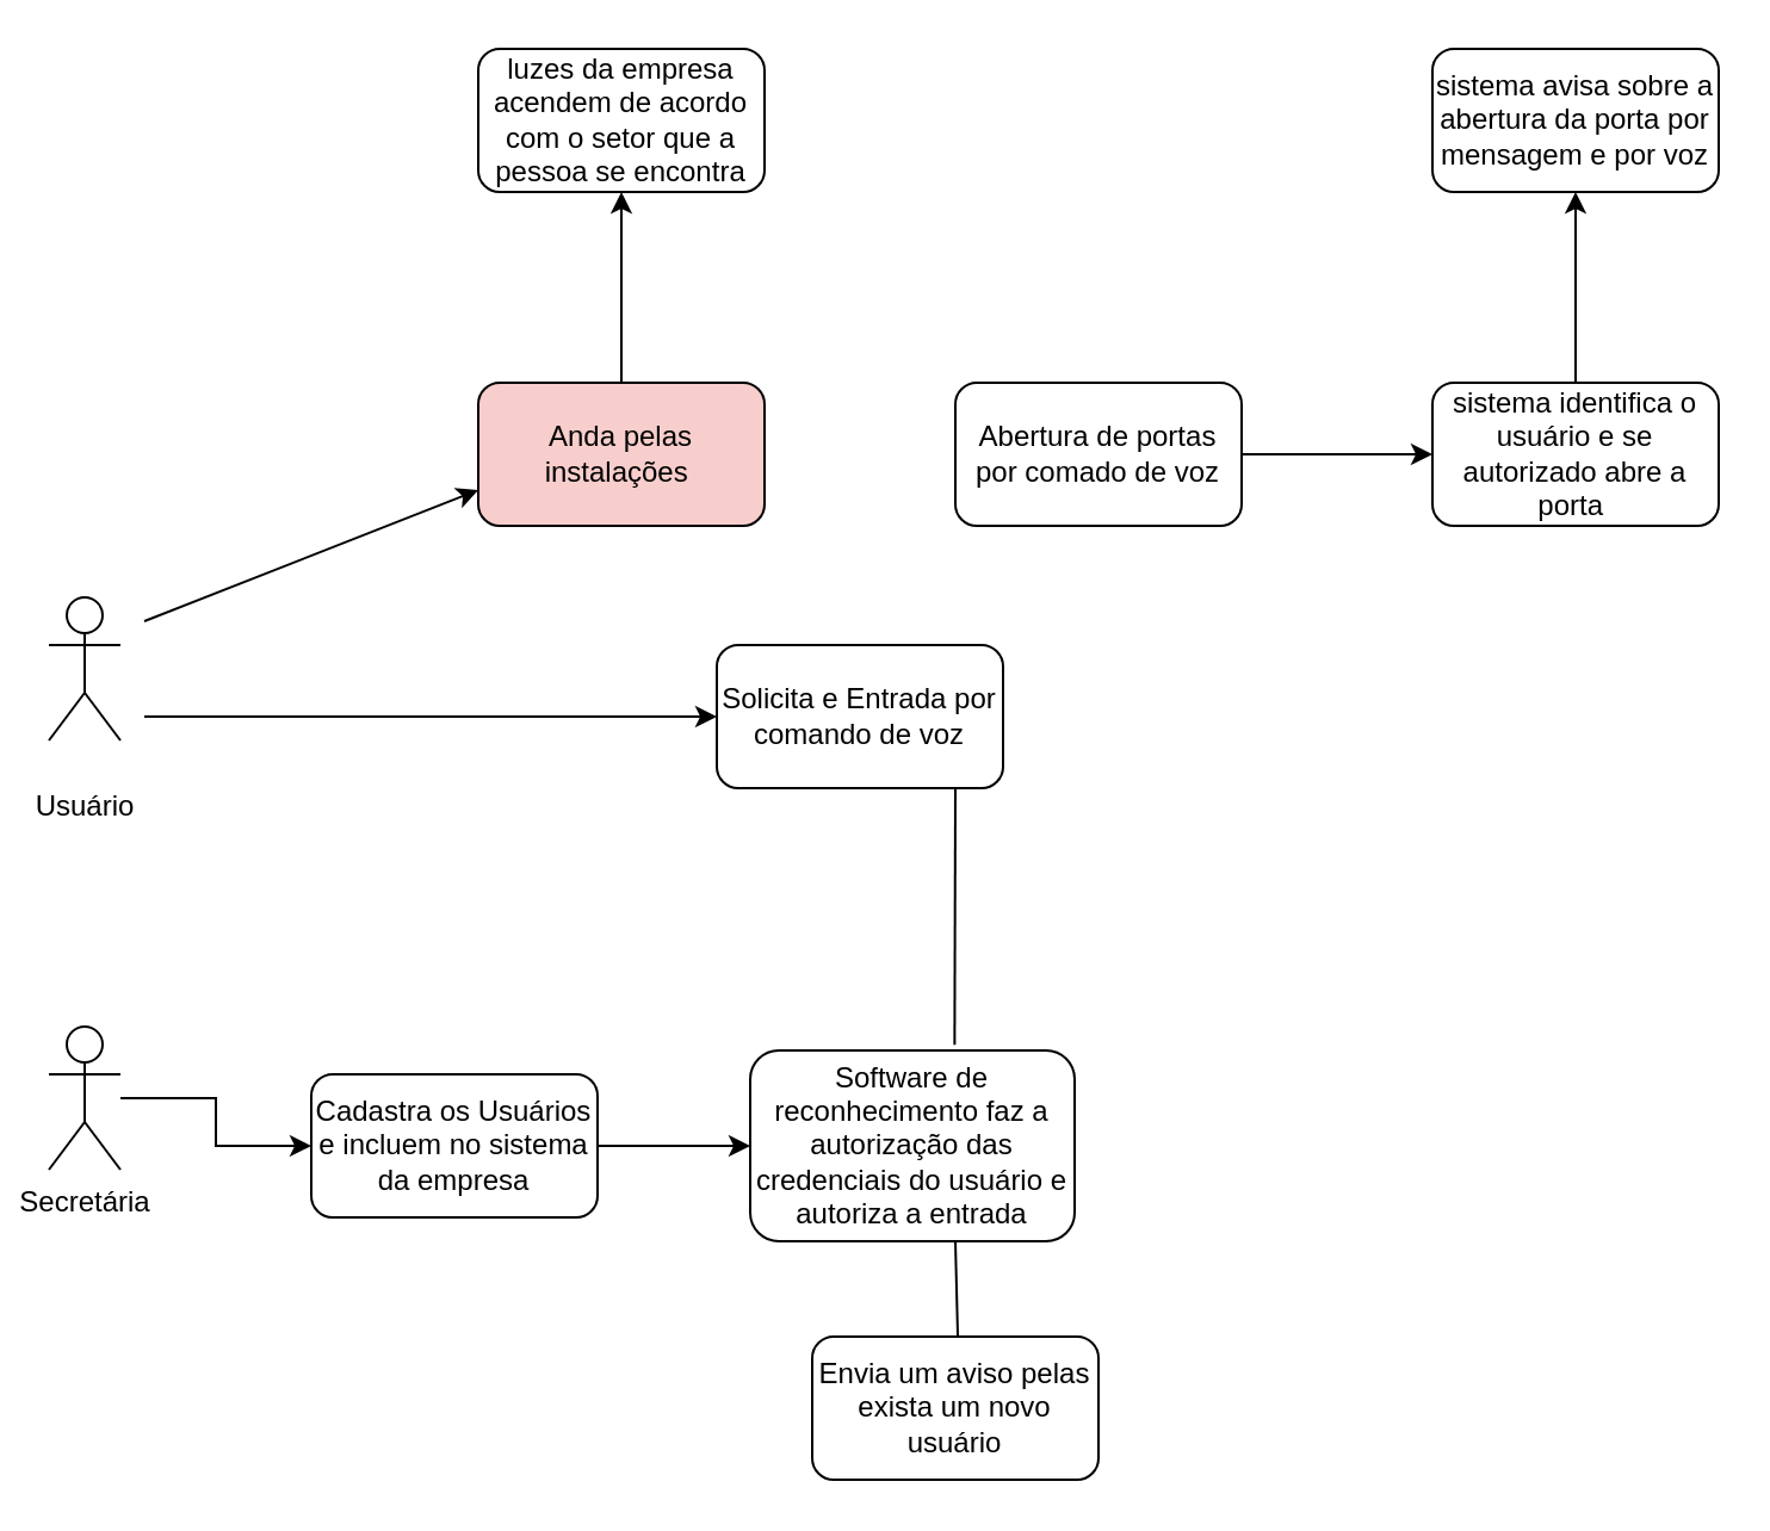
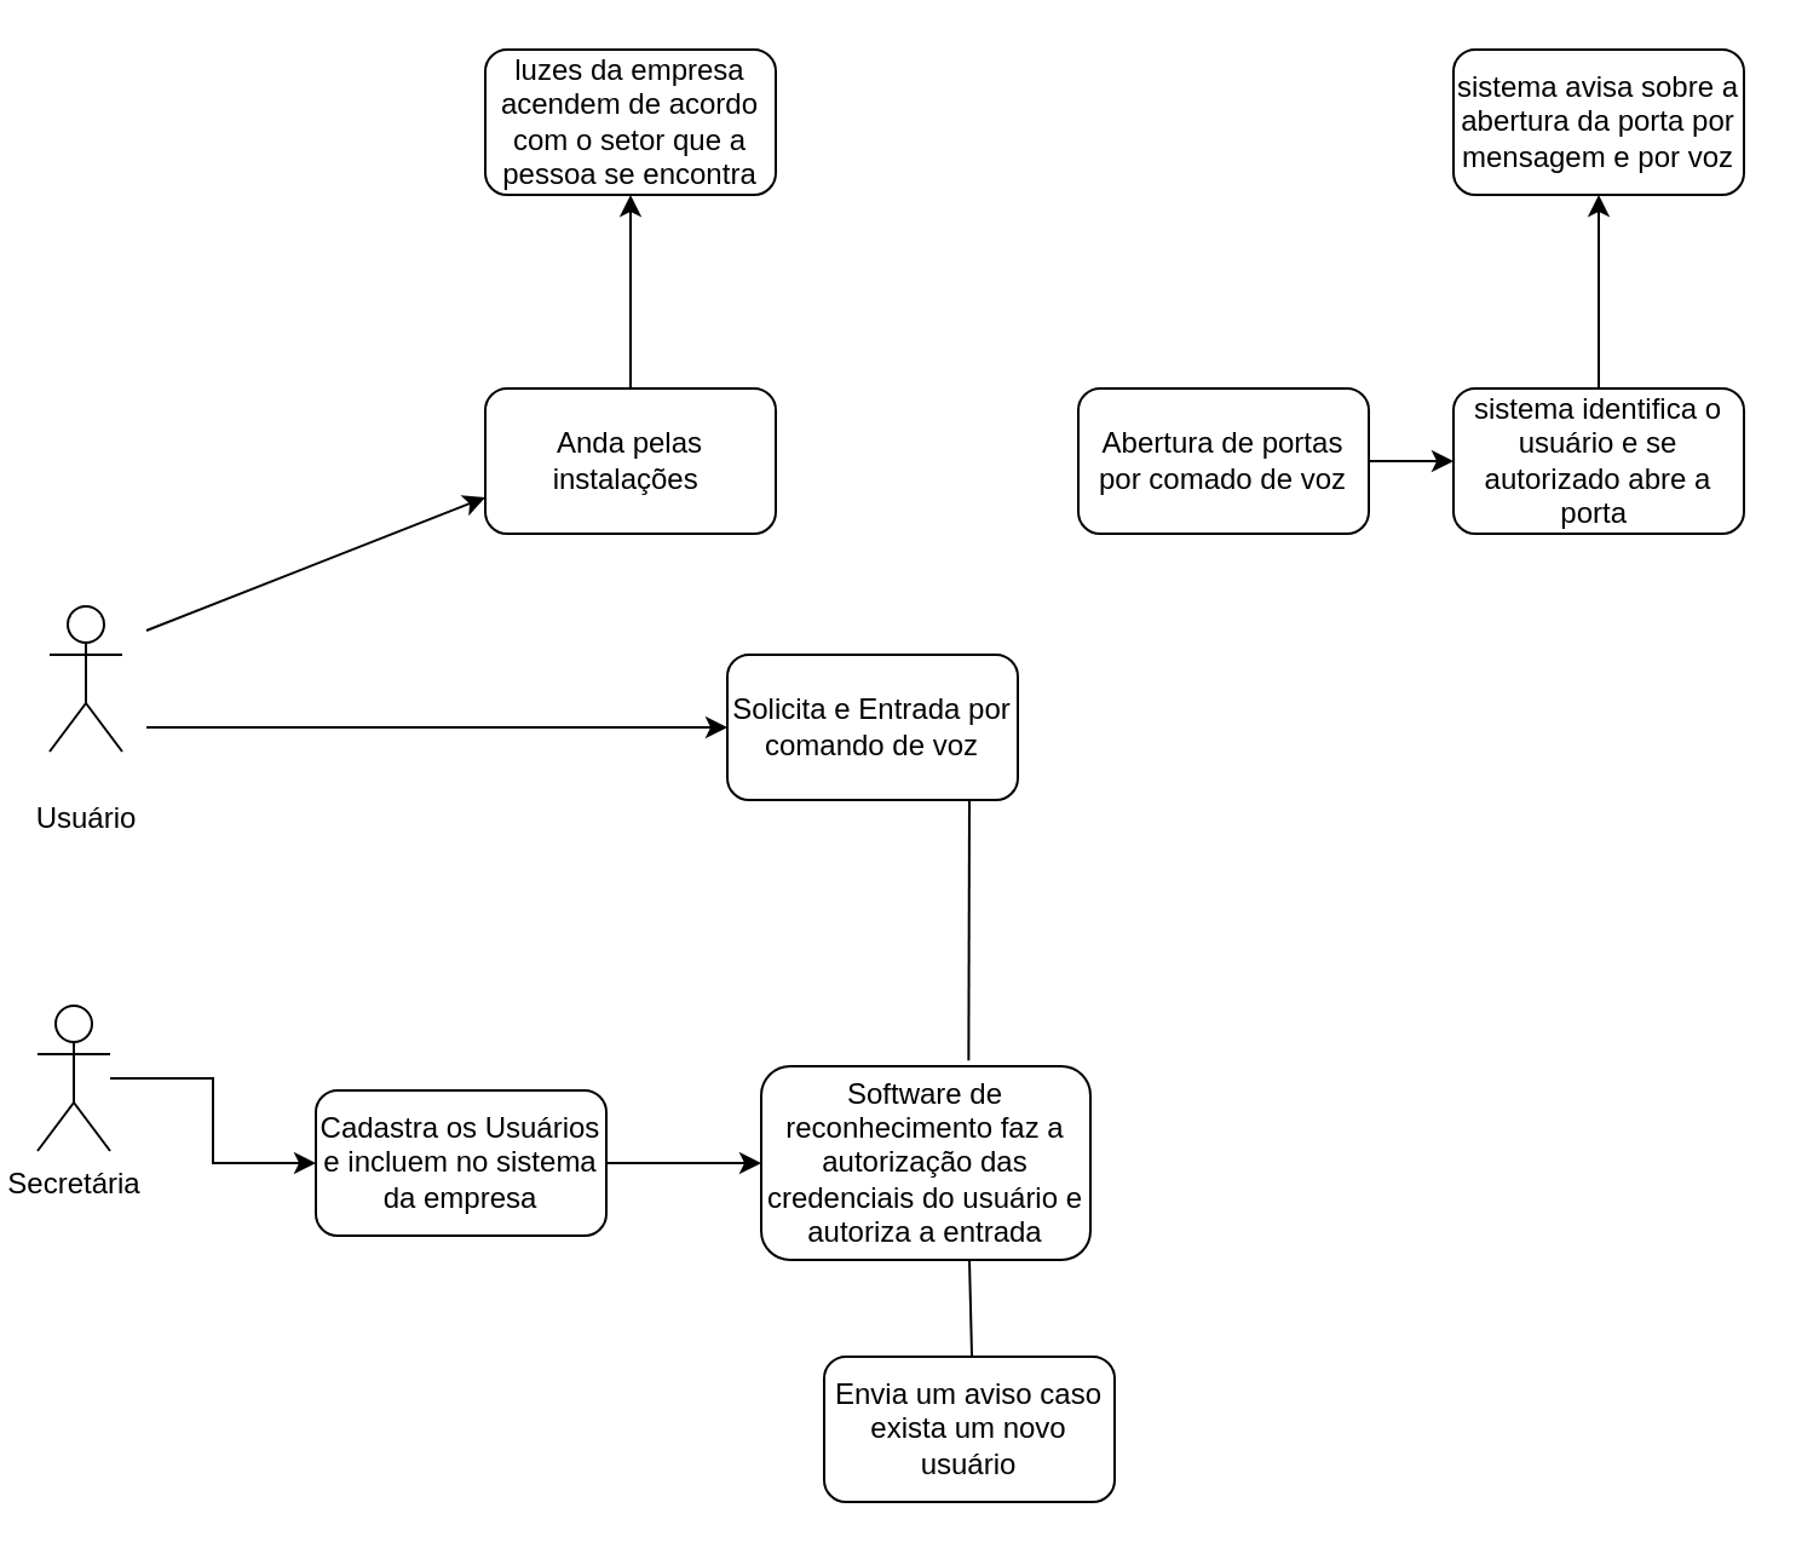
- <mxCell id="14" value="Anda pelas instalações&amp;nbsp;" style="rounded=1;whiteSpace=wrap;html=1;fillColor=#f8cecc;" vertex="1" parent="1"><mxGeometry x="200" y="160" width="120" height="60" as="geometry" /></mxCell>
+ <mxCell id="14" value="Anda pelas instalações&amp;nbsp;" style="rounded=1;whiteSpace=wrap;html=1;" vertex="1" parent="1"><mxGeometry x="200" y="160" width="120" height="60" as="geometry" /></mxCell>
- <mxCell id="17" value="Abertura de portas por comado de voz" style="whiteSpace=wrap;html=1;rounded=1;" vertex="1" parent="1"><mxGeometry x="400" y="160" width="120" height="60" as="geometry" /></mxCell>
+ <mxCell id="17" value="Abertura de portas por comado de voz" style="whiteSpace=wrap;html=1;rounded=1;" vertex="1" parent="1"><mxGeometry x="445" y="160" width="120" height="60" as="geometry" /></mxCell>
- <mxCell id="4" value="Secretária" style="shape=umlActor;verticalLabelPosition=bottom;verticalAlign=top;html=1;outlineConnect=0;" vertex="1" parent="1"><mxGeometry x="20" y="430" width="30" height="60" as="geometry" /></mxCell>
+ <mxCell id="4" value="Secretária" style="shape=umlActor;verticalLabelPosition=bottom;verticalAlign=top;html=1;outlineConnect=0;" vertex="1" parent="1"><mxGeometry x="15" y="415" width="30" height="60" as="geometry" /></mxCell>
- <mxCell id="12" value="Envia um aviso pelas exista um novo usuário" style="rounded=1;whiteSpace=wrap;html=1;" vertex="1" parent="1"><mxGeometry x="340" y="560" width="120" height="60" as="geometry" /></mxCell>
+ <mxCell id="12" value="Envia um aviso caso exista um novo usuário" style="rounded=1;whiteSpace=wrap;html=1;" vertex="1" parent="1"><mxGeometry x="340" y="560" width="120" height="60" as="geometry" /></mxCell>
